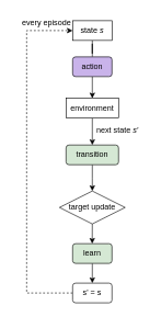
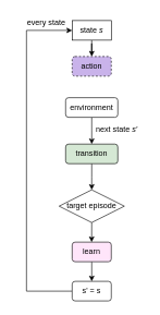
- <mxCell id="15" value="every episode" style="text;html=1;align=center;verticalAlign=middle;resizable=0;points=[];autosize=1;strokeColor=none;fillColor=none;" vertex="1" parent="1"><mxGeometry x="20" y="20" width="100" height="30" as="geometry" /></mxCell>
+ <mxCell id="15" value="every state" style="text;html=1;align=center;verticalAlign=middle;resizable=0;points=[];autosize=1;strokeColor=none;fillColor=none;" vertex="1" parent="1"><mxGeometry x="20" y="20" width="100" height="30" as="geometry" /></mxCell>
- <mxCell id="2" style="edgeStyle=orthogonalEdgeStyle;rounded=0;orthogonalLoop=1;jettySize=auto;html=1;entryX=0.5;entryY=0;entryDx=0;entryDy=0;endArrow=none;" edge="1" parent="1" source="3" target="17"><mxGeometry relative="1" as="geometry" /></mxCell>
+ <mxCell id="2" style="edgeStyle=orthogonalEdgeStyle;rounded=0;orthogonalLoop=1;jettySize=auto;html=1;entryX=0.5;entryY=0;entryDx=0;entryDy=0;" edge="1" parent="1" source="3" target="17"><mxGeometry relative="1" as="geometry" /></mxCell>
- <mxCell id="17" value="action" style="rounded=1;whiteSpace=wrap;html=1;fillColor=#c9b3ea;" vertex="1" parent="1"><mxGeometry x="110" y="86" width="60" height="30" as="geometry" /></mxCell>
+ <mxCell id="17" value="action" style="rounded=1;whiteSpace=wrap;html=1;fillColor=#c9b3ea;dashed=1;" vertex="1" parent="1"><mxGeometry x="110" y="86" width="60" height="30" as="geometry" /></mxCell>
- <mxCell id="16" style="edgeStyle=orthogonalEdgeStyle;rounded=0;orthogonalLoop=1;jettySize=auto;html=1;exitX=0.5;exitY=1;exitDx=0;exitDy=0;entryX=0.5;entryY=0;entryDx=0;entryDy=0;" edge="1" parent="1" source="17" target="5"><mxGeometry relative="1" as="geometry" /></mxCell>
- <mxCell id="5" value="environment" style="whiteSpace=wrap;html=1;fillColor=#FFFFFF;rounded=0;" vertex="1" parent="1"><mxGeometry x="100" y="149" width="80" height="30" as="geometry" /></mxCell>
+ <mxCell id="5" value="environment" style="rounded=1;whiteSpace=wrap;html=1;fillColor=#FFFFFF;" vertex="1" parent="1"><mxGeometry x="100" y="149" width="80" height="30" as="geometry" /></mxCell>
- <mxCell id="13" style="edgeStyle=orthogonalEdgeStyle;rounded=0;orthogonalLoop=1;jettySize=auto;html=1;entryX=0;entryY=0.5;entryDx=0;entryDy=0;dashed=1;" edge="1" parent="1" source="14" target="3"><mxGeometry relative="1" as="geometry"><Array as="points"><mxPoint x="40" y="445" /><mxPoint x="40" y="46" /></Array></mxGeometry></mxCell>
+ <mxCell id="13" style="edgeStyle=orthogonalEdgeStyle;rounded=0;orthogonalLoop=1;jettySize=auto;html=1;entryX=0;entryY=0.5;entryDx=0;entryDy=0;" edge="1" parent="1" source="14" target="3"><mxGeometry relative="1" as="geometry"><Array as="points"><mxPoint x="40" y="445" /><mxPoint x="40" y="46" /></Array></mxGeometry></mxCell>
- <mxCell id="10" value="target update" style="rhombus;whiteSpace=wrap;html=1;" vertex="1" parent="1"><mxGeometry x="90" y="290" width="100" height="50" as="geometry" /></mxCell>
+ <mxCell id="10" value="target episode" style="rhombus;whiteSpace=wrap;html=1;" vertex="1" parent="1"><mxGeometry x="90" y="290" width="100" height="50" as="geometry" /></mxCell>
- <mxCell id="12" value="learn" style="rounded=1;whiteSpace=wrap;html=1;fillColor=#d5e8d4;" vertex="1" parent="1"><mxGeometry x="110" y="370" width="60" height="30" as="geometry" /></mxCell>
+ <mxCell id="12" value="learn" style="rounded=1;whiteSpace=wrap;html=1;fillColor=#ffe5fa;" vertex="1" parent="1"><mxGeometry x="110" y="370" width="60" height="30" as="geometry" /></mxCell>
